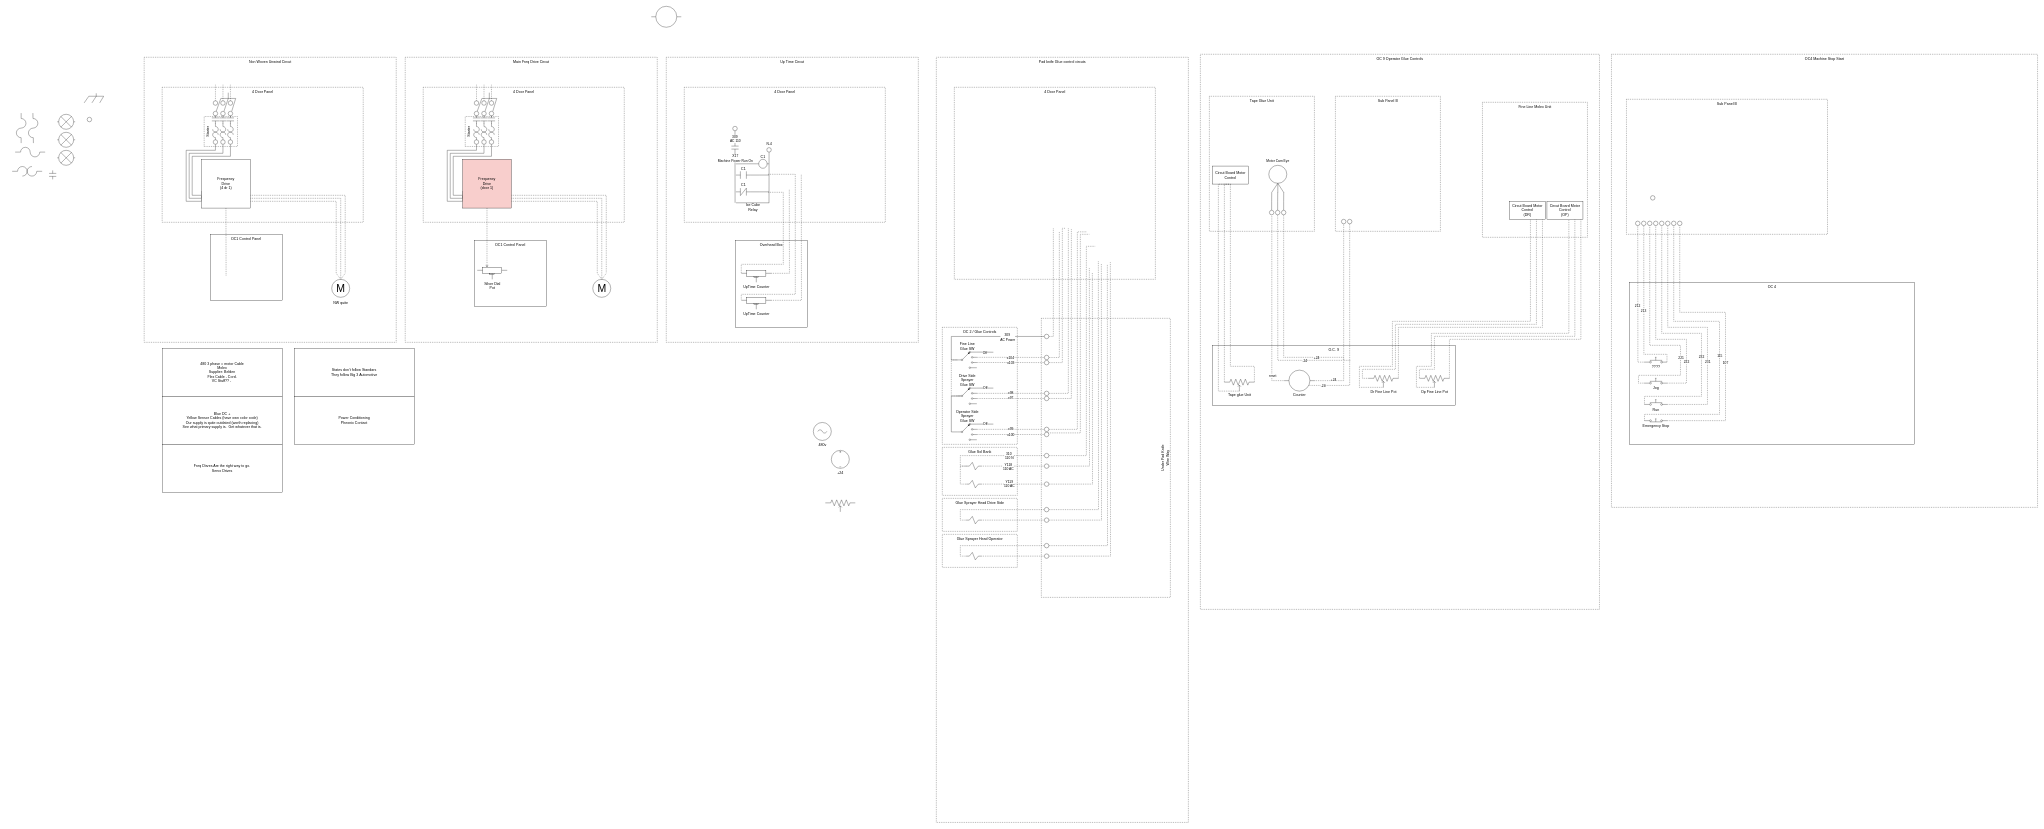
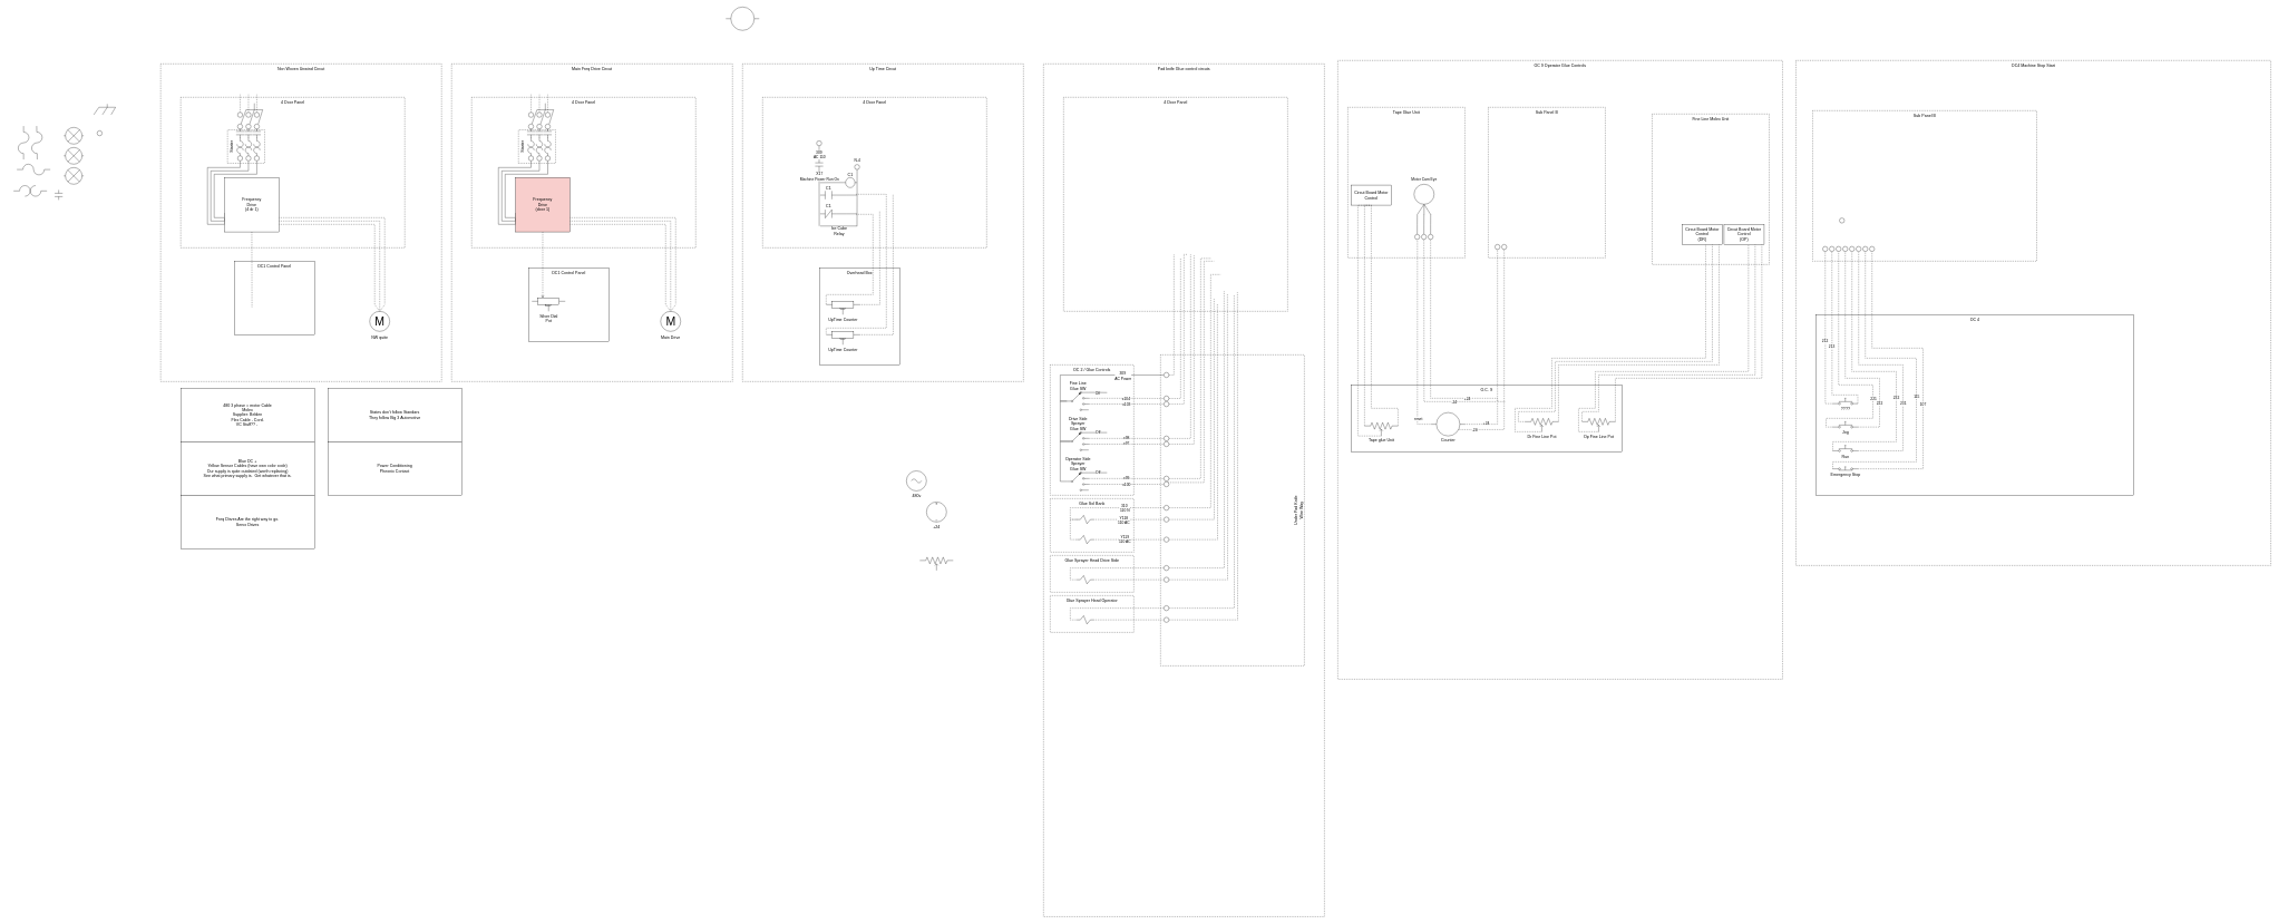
+ <mxCell id="106" value="Main Drive" style="text;html=1;strokeColor=none;fillColor=none;align=center;verticalAlign=middle;whiteSpace=wrap;rounded=0;" parent="104" vertex="1"><mxGeometry y="70" width="70" height="20" as="geometry" /></mxCell>
- <mxCell id="141" style="edgeStyle=orthogonalEdgeStyle;rounded=0;orthogonalLoop=1;jettySize=auto;html=1;exitX=0;exitY=0.5;exitDx=0;exitDy=0;exitPerimeter=0;entryX=0;entryY=0.5;entryDx=0;entryDy=0;entryPerimeter=0;endArrow=none;endFill=0;dashed=1;" parent="31" source="142" target="151" edge="1"><mxGeometry relative="1" as="geometry" /></mxCell>
+ <mxCell id="141" style="edgeStyle=orthogonalEdgeStyle;rounded=0;orthogonalLoop=1;jettySize=auto;html=1;exitX=0;exitY=0.5;exitDx=0;exitDy=0;exitPerimeter=0;entryX=0;entryY=0.5;entryDx=0;entryDy=0;entryPerimeter=0;endArrow=none;endFill=0;" parent="31" source="142" target="151" edge="1"><mxGeometry relative="1" as="geometry" /></mxCell>
